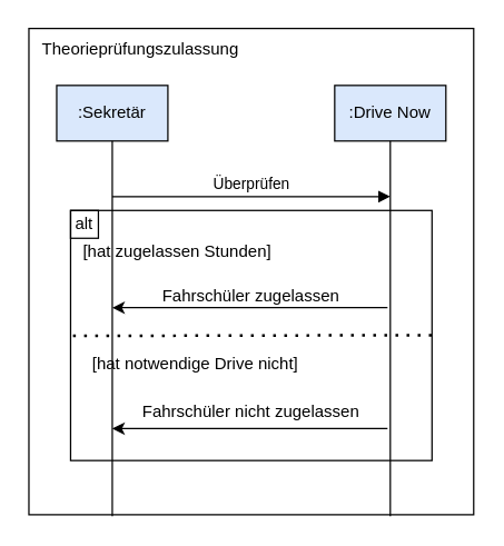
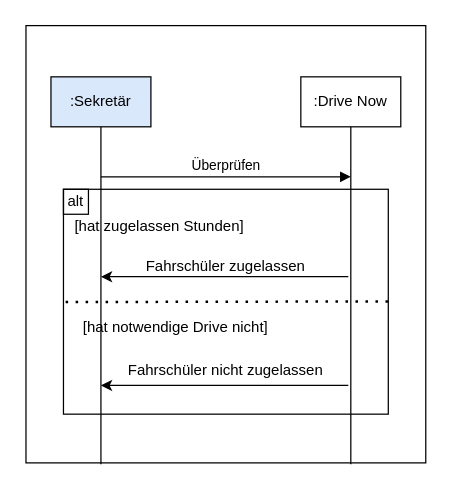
- <mxCell id="5" value="Theorieprüfungszulassung" style="text;html=1;align=center;verticalAlign=middle;resizable=0;points=[];autosize=1;strokeColor=none;fillColor=none;" vertex="1" parent="1"><mxGeometry x="20" y="20" width="160" height="30" as="geometry" /></mxCell>
- <mxCell id="13" value=":Drive Now" style="rounded=0;whiteSpace=wrap;html=1;fillColor=#dae8fc;" vertex="1" parent="1"><mxGeometry x="240" y="61" width="80" height="40" as="geometry" /></mxCell>
+ <mxCell id="13" value=":Drive Now" style="rounded=0;whiteSpace=wrap;html=1;" vertex="1" parent="1"><mxGeometry x="240" y="61" width="80" height="40" as="geometry" /></mxCell>
